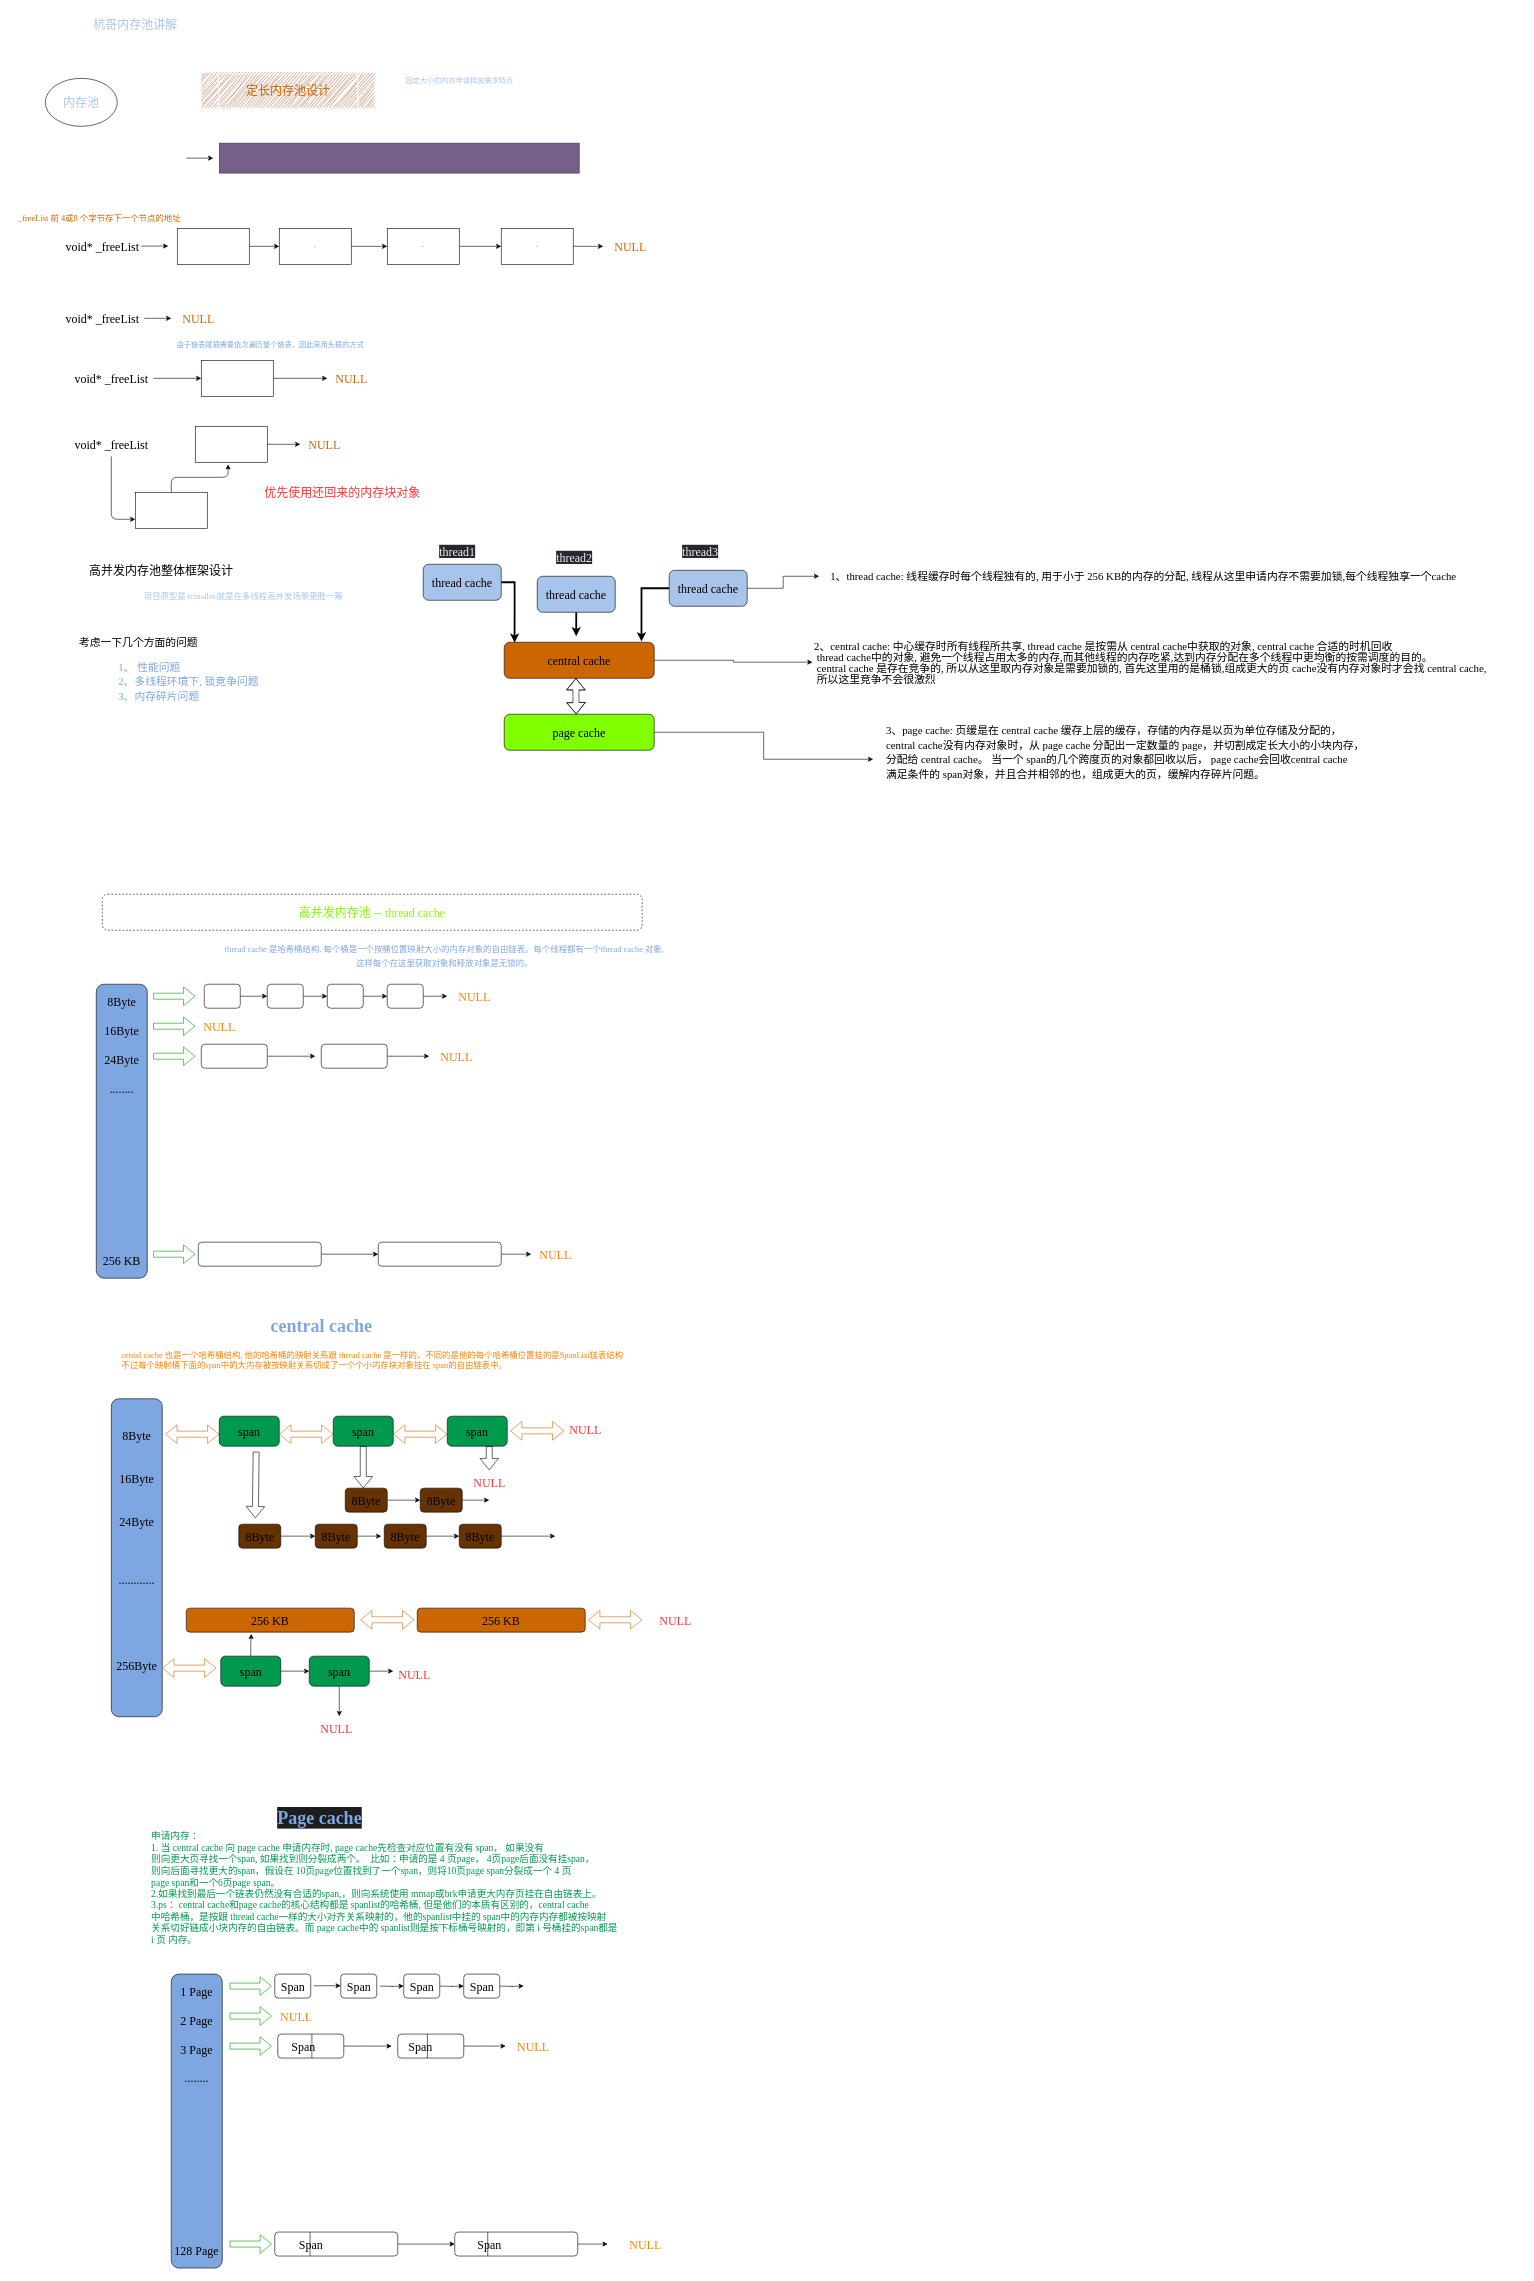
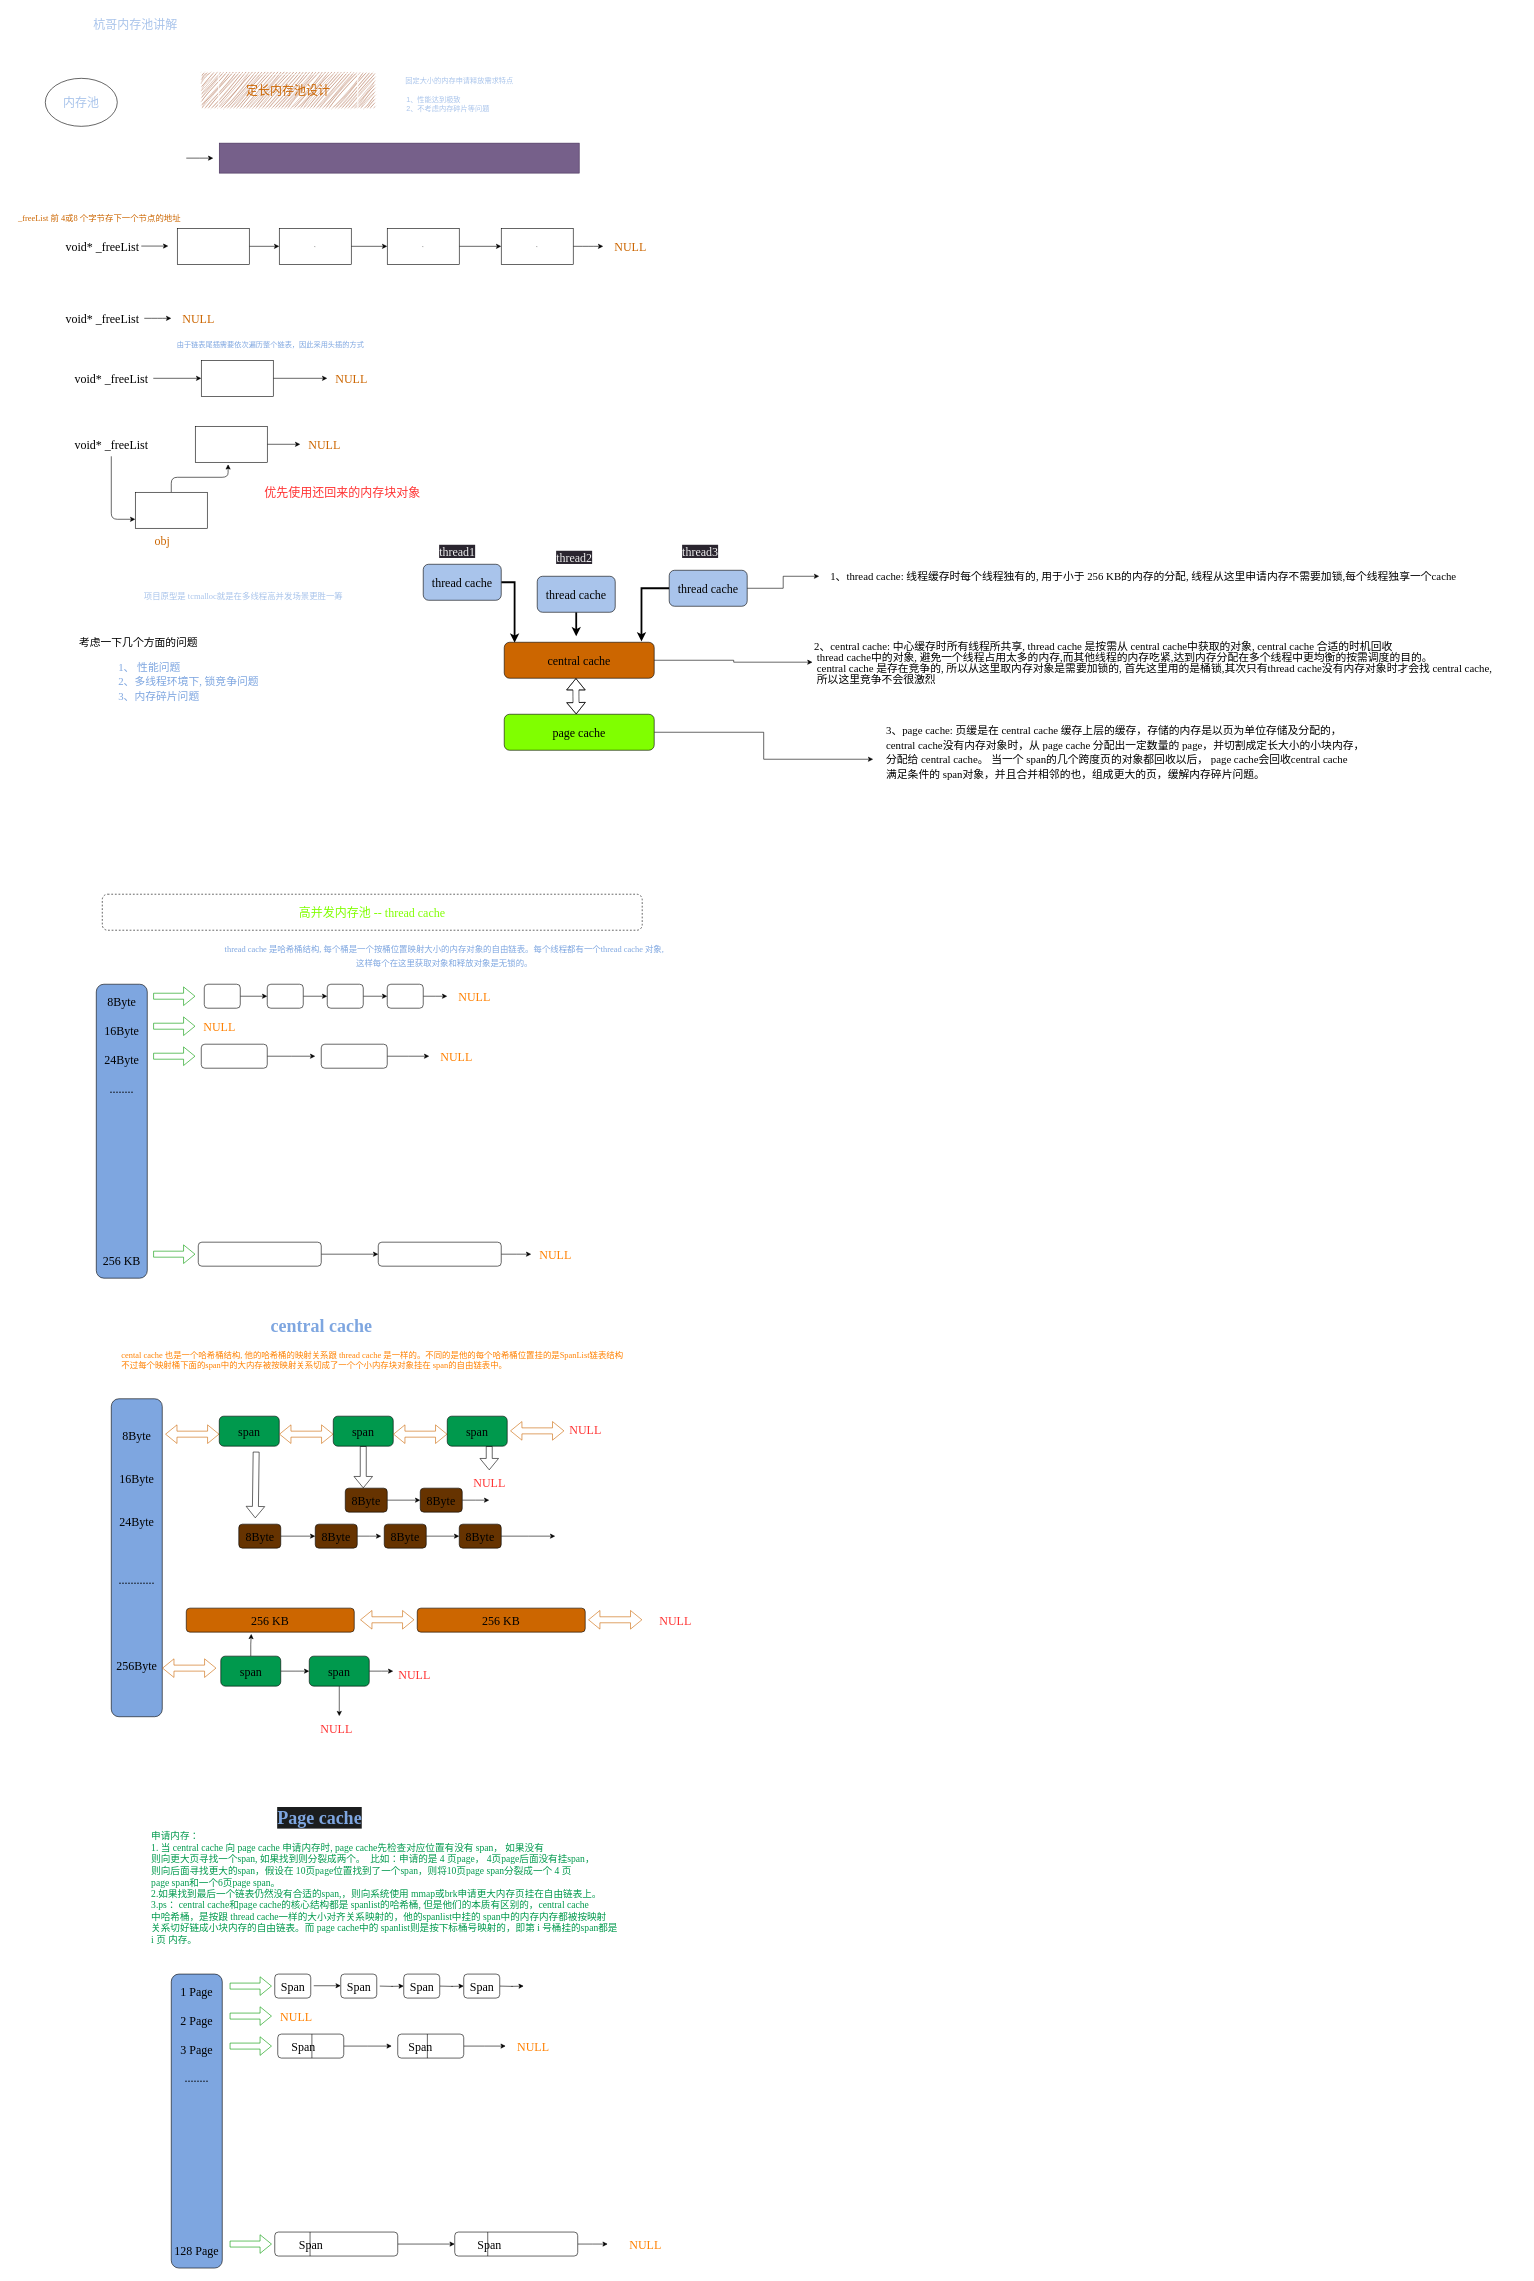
+ <mxCell id="9" value="&lt;font color=&quot;#a9c4eb&quot;&gt;1、性能达到极致&lt;br&gt;2、不考虑内存碎片等问题&lt;/font&gt;" style="text;html=1;align=left;verticalAlign=middle;resizable=0;points=[];autosize=1;strokeColor=none;fillColor=none;rounded=0;sketch=1;curveFitting=1;jiggle=2;" parent="1" vertex="1"><mxGeometry x="675" y="153" width="160" height="40" as="geometry" /></mxCell>
+ <mxCell id="38" value="&lt;font color=&quot;#cc6600&quot; face=&quot;Garamond&quot; style=&quot;font-size: 20px;&quot;&gt;obj&lt;/font&gt;" style="text;html=1;align=center;verticalAlign=middle;resizable=0;points=[];autosize=1;strokeColor=none;fillColor=none;fontSize=20;fontFamily=Architects Daughter;" parent="1" vertex="1"><mxGeometry x="245" y="880" width="50" height="40" as="geometry" /></mxCell>
- <mxCell id="40" value="高并发内存池整体框架设计" style="text;html=1;align=center;verticalAlign=middle;resizable=0;points=[];autosize=1;strokeColor=none;fillColor=none;fontSize=20;fontFamily=Architects Daughter;" parent="1" vertex="1"><mxGeometry x="137.5" y="930" width="260" height="40" as="geometry" /></mxCell>
- <mxCell id="58" value="&lt;h6 style=&quot;line-height: 120%;&quot;&gt;&lt;span style=&quot;font-weight: normal;&quot;&gt;&lt;font face=&quot;Georgia&quot; style=&quot;font-size: 18px;&quot;&gt;&lt;span style=&quot;background-color: initial;&quot;&gt;&lt;font style=&quot;&quot;&gt;2、central cache: 中心缓存时所有线程所共享, thread cache 是按需从 central cache中获取的对象, central cache 合适的时机回收&lt;br&gt;&lt;/font&gt;&lt;/span&gt;&lt;span style=&quot;background-color: initial;&quot;&gt;&amp;nbsp;thread cache中的对象, 避免一个线程占用太多的内存,&lt;/span&gt;&lt;span style=&quot;background-color: initial;&quot;&gt;而其他线程的内存吃紧,达到内存分配在多个线程中更均衡的按需调度的目的。&lt;br&gt;&lt;/span&gt;&lt;span style=&quot;background-color: initial;&quot;&gt;&amp;nbsp;central cache 是存在竞争的, 所以从这里取内存对象是需要加锁的, 首先这里用的是桶锁,组成更大的页 cache&lt;/span&gt;&lt;span style=&quot;background-color: initial;&quot;&gt;没有内存对象时才会找 central cache,&lt;br&gt;&lt;/span&gt;&lt;span style=&quot;background-color: initial;&quot;&gt;&amp;nbsp;所以这里竞争不会很激烈&lt;/span&gt;&lt;/font&gt;&lt;/span&gt;&lt;/h6&gt;" style="text;html=1;align=left;verticalAlign=middle;resizable=0;points=[];autosize=1;strokeColor=none;fillColor=none;fontSize=20;fontFamily=Architects Daughter;" parent="1" vertex="1"><mxGeometry x="1355" y="1030" width="1180" height="150" as="geometry" /></mxCell>
+ <mxCell id="58" value="&lt;h6 style=&quot;line-height: 120%;&quot;&gt;&lt;span style=&quot;font-weight: normal;&quot;&gt;&lt;font face=&quot;Georgia&quot; style=&quot;font-size: 18px;&quot;&gt;&lt;span style=&quot;background-color: initial;&quot;&gt;&lt;font style=&quot;&quot;&gt;2、central cache: 中心缓存时所有线程所共享, thread cache 是按需从 central cache中获取的对象, central cache 合适的时机回收&lt;br&gt;&lt;/font&gt;&lt;/span&gt;&lt;span style=&quot;background-color: initial;&quot;&gt;&amp;nbsp;thread cache中的对象, 避免一个线程占用太多的内存,&lt;/span&gt;&lt;span style=&quot;background-color: initial;&quot;&gt;而其他线程的内存吃紧,达到内存分配在多个线程中更均衡的按需调度的目的。&lt;br&gt;&lt;/span&gt;&lt;span style=&quot;background-color: initial;&quot;&gt;&amp;nbsp;central cache 是存在竞争的, 所以从这里取内存对象是需要加锁的, 首先这里用的是桶锁,其次只有thread cache&lt;/span&gt;&lt;span style=&quot;background-color: initial;&quot;&gt;没有内存对象时才会找 central cache,&lt;br&gt;&lt;/span&gt;&lt;span style=&quot;background-color: initial;&quot;&gt;&amp;nbsp;所以这里竞争不会很激烈&lt;/span&gt;&lt;/font&gt;&lt;/span&gt;&lt;/h6&gt;" style="text;html=1;align=left;verticalAlign=middle;resizable=0;points=[];autosize=1;strokeColor=none;fillColor=none;fontSize=20;fontFamily=Architects Daughter;" parent="1" vertex="1"><mxGeometry x="1355" y="1030" width="1180" height="150" as="geometry" /></mxCell>
